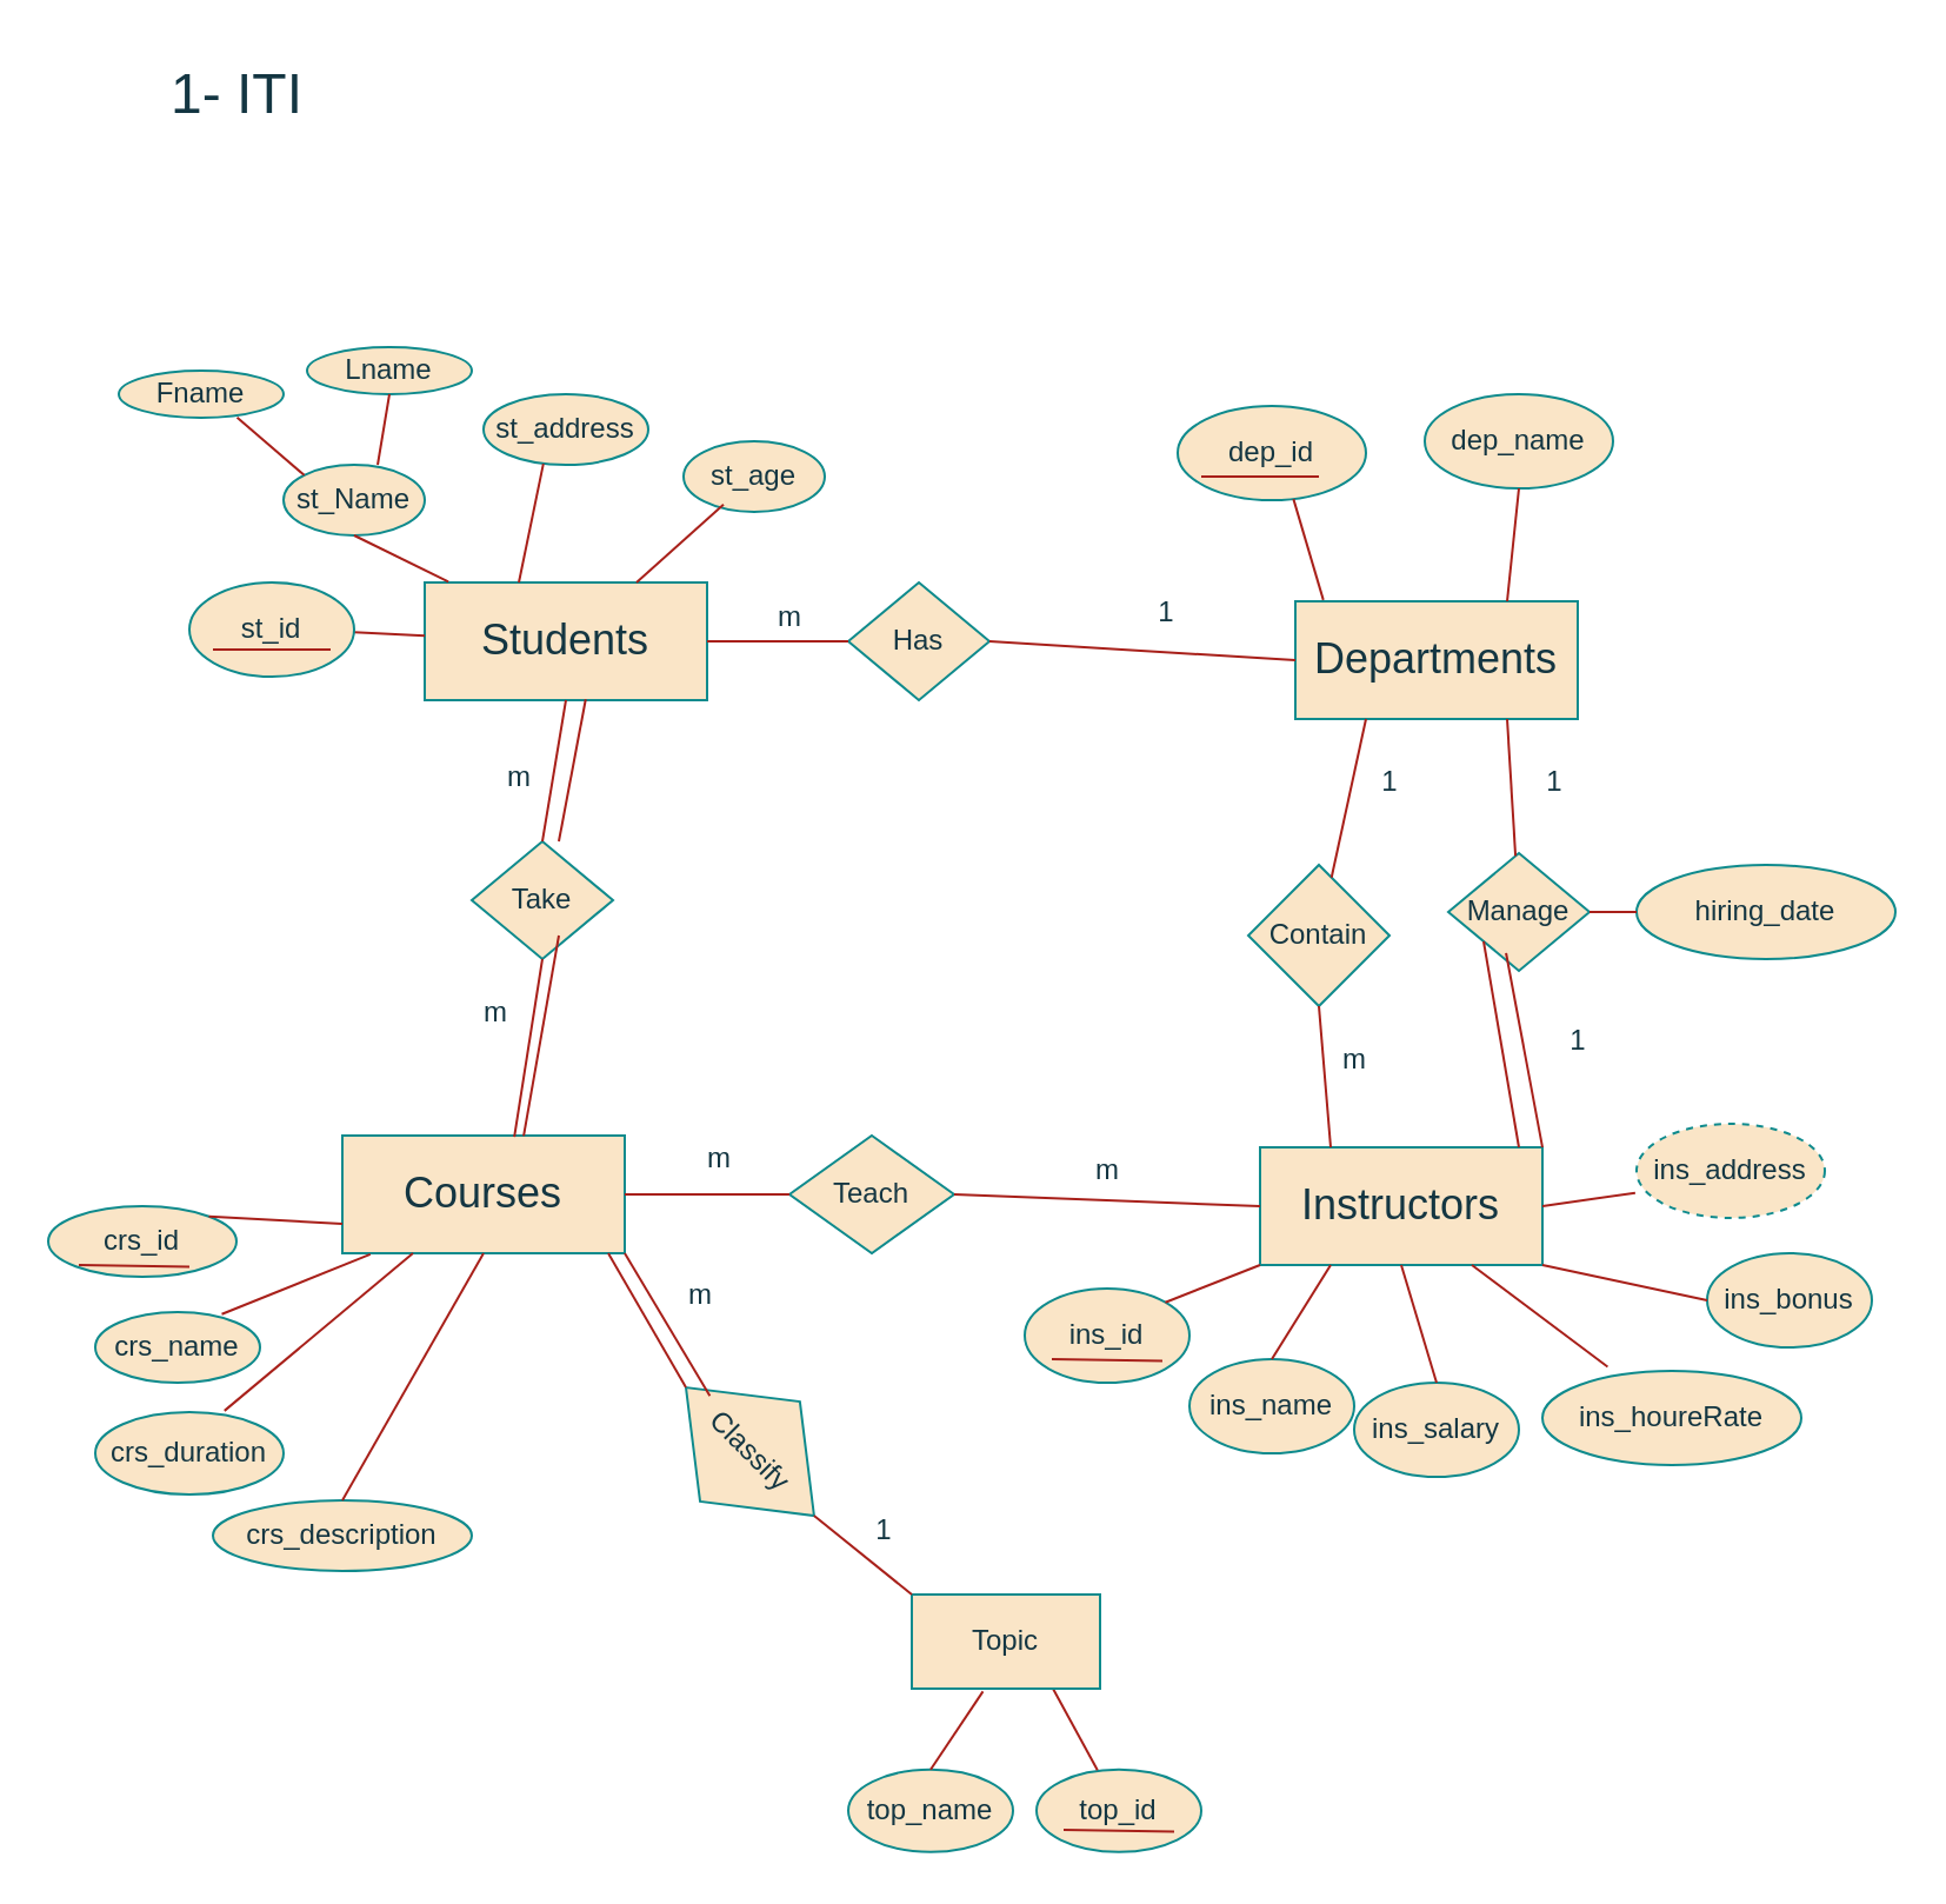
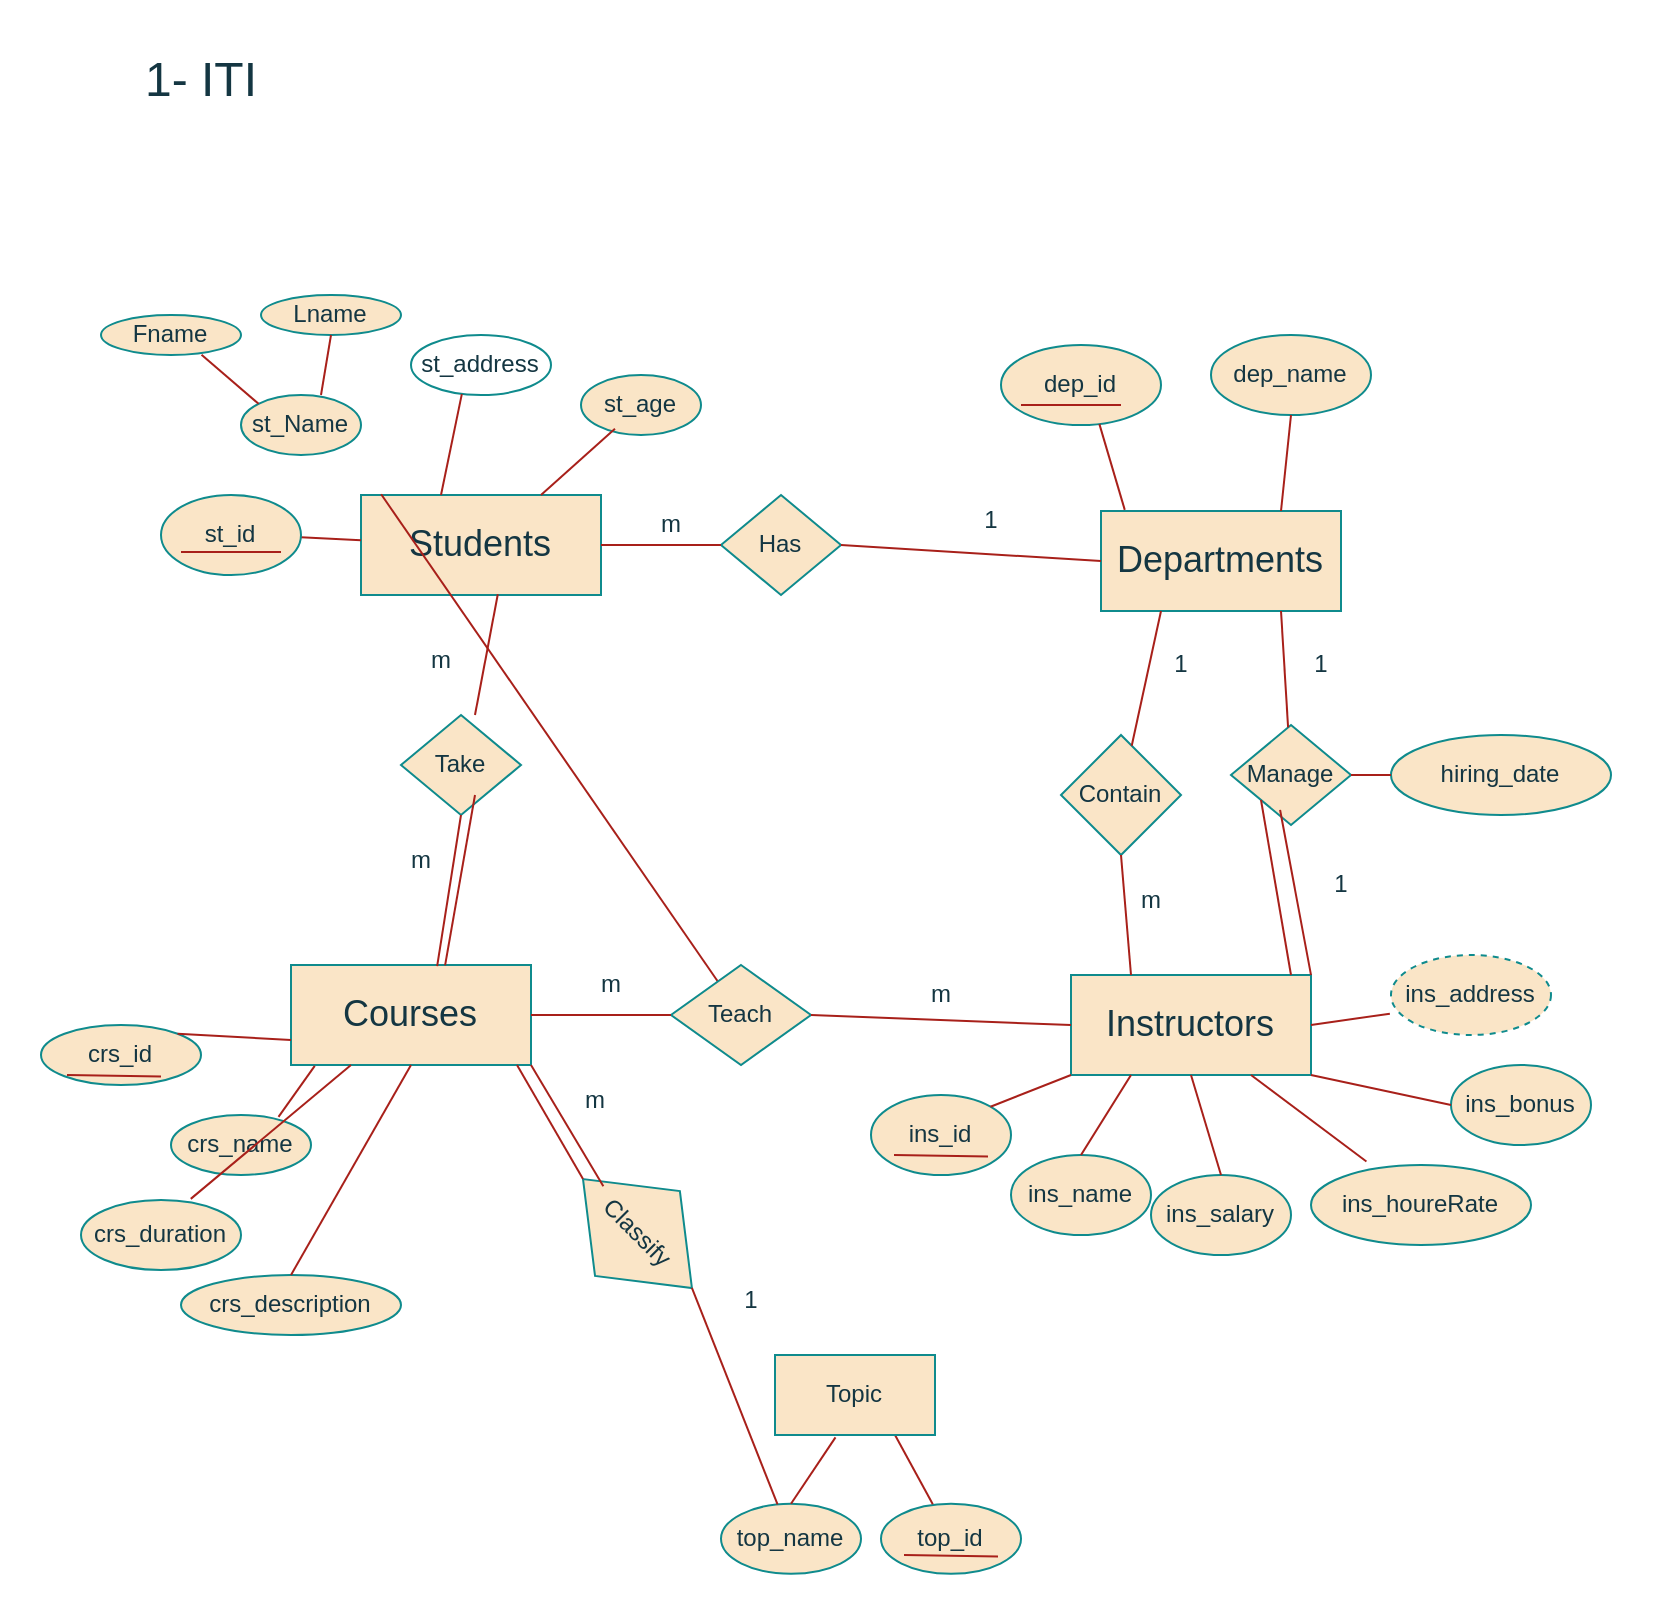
- <mxCell id="11" value="st_address" style="ellipse;whiteSpace=wrap;html=1;labelBackgroundColor=none;fillColor=#FAE5C7;strokeColor=#0F8B8D;fontColor=#143642;" parent="1" vertex="1"><mxGeometry x="205" y="167" width="70" height="30" as="geometry" /></mxCell>
+ <mxCell id="11" value="st_address" style="ellipse;whiteSpace=wrap;html=1;labelBackgroundColor=none;fillColor=#ffffff;strokeColor=#0F8B8D;fontColor=#143642;" parent="1" vertex="1"><mxGeometry x="205" y="167" width="70" height="30" as="geometry" /></mxCell>
- <mxCell id="8" value="" style="endArrow=none;html=1;rounded=0;entryX=0.5;entryY=1;entryDx=0;entryDy=0;exitX=0.084;exitY=-0.007;exitDx=0;exitDy=0;exitPerimeter=0;labelBackgroundColor=none;strokeColor=#A8201A;fontColor=default;" parent="1" source="3" target="4" edge="1"><mxGeometry width="50" height="50" relative="1" as="geometry"><mxPoint x="200" y="237" as="sourcePoint" /><mxPoint x="395" y="97" as="targetPoint" /></mxGeometry></mxCell>
+ <mxCell id="8" value="" style="endArrow=none;html=1;rounded=0;exitX=0.084;exitY=-0.007;exitDx=0;exitDy=0;exitPerimeter=0;labelBackgroundColor=none;strokeColor=#A8201A;fontColor=default;" parent="1" source="3" target="67" edge="1"><mxGeometry width="50" height="50" relative="1" as="geometry"><mxPoint x="200" y="237" as="sourcePoint" /><mxPoint x="395" y="97" as="targetPoint" /></mxGeometry></mxCell>
- <mxCell id="51" value="" style="endArrow=none;html=1;rounded=0;entryX=0.5;entryY=1;entryDx=0;entryDy=0;exitX=0.5;exitY=0;exitDx=0;exitDy=0;labelBackgroundColor=none;strokeColor=#A8201A;fontColor=default;" parent="1" source="49" target="3" edge="1"><mxGeometry width="50" height="50" relative="1" as="geometry"><mxPoint x="230" y="487" as="sourcePoint" /><mxPoint x="240" y="417" as="targetPoint" /></mxGeometry></mxCell>
- <mxCell id="27" value="crs_name" style="ellipse;whiteSpace=wrap;html=1;labelBackgroundColor=none;fillColor=#FAE5C7;strokeColor=#0F8B8D;fontColor=#143642;" parent="1" vertex="1"><mxGeometry x="40" y="557" width="70" height="30" as="geometry" /></mxCell>
+ <mxCell id="27" value="crs_name" style="ellipse;whiteSpace=wrap;html=1;labelBackgroundColor=none;fillColor=#FAE5C7;strokeColor=#0F8B8D;fontColor=#143642;" parent="1" vertex="1"><mxGeometry x="85" y="557" width="70" height="30" as="geometry" /></mxCell>
- <mxCell id="83" value="" style="endArrow=none;html=1;rounded=0;exitX=1;exitY=0.5;exitDx=0;exitDy=0;entryX=0;entryY=0;entryDx=0;entryDy=0;labelBackgroundColor=none;strokeColor=#A8201A;fontColor=default;" parent="1" source="77" target="80" edge="1"><mxGeometry width="50" height="50" relative="1" as="geometry"><mxPoint x="387" y="547" as="sourcePoint" /><mxPoint x="437" y="497" as="targetPoint" /></mxGeometry></mxCell>
+ <mxCell id="83" value="" style="endArrow=none;html=1;rounded=0;exitX=1;exitY=0.5;exitDx=0;exitDy=0;labelBackgroundColor=none;strokeColor=#A8201A;fontColor=default;" parent="1" source="77" target="46" edge="1"><mxGeometry width="50" height="50" relative="1" as="geometry"><mxPoint x="387" y="547" as="sourcePoint" /><mxPoint x="437" y="497" as="targetPoint" /></mxGeometry></mxCell>
